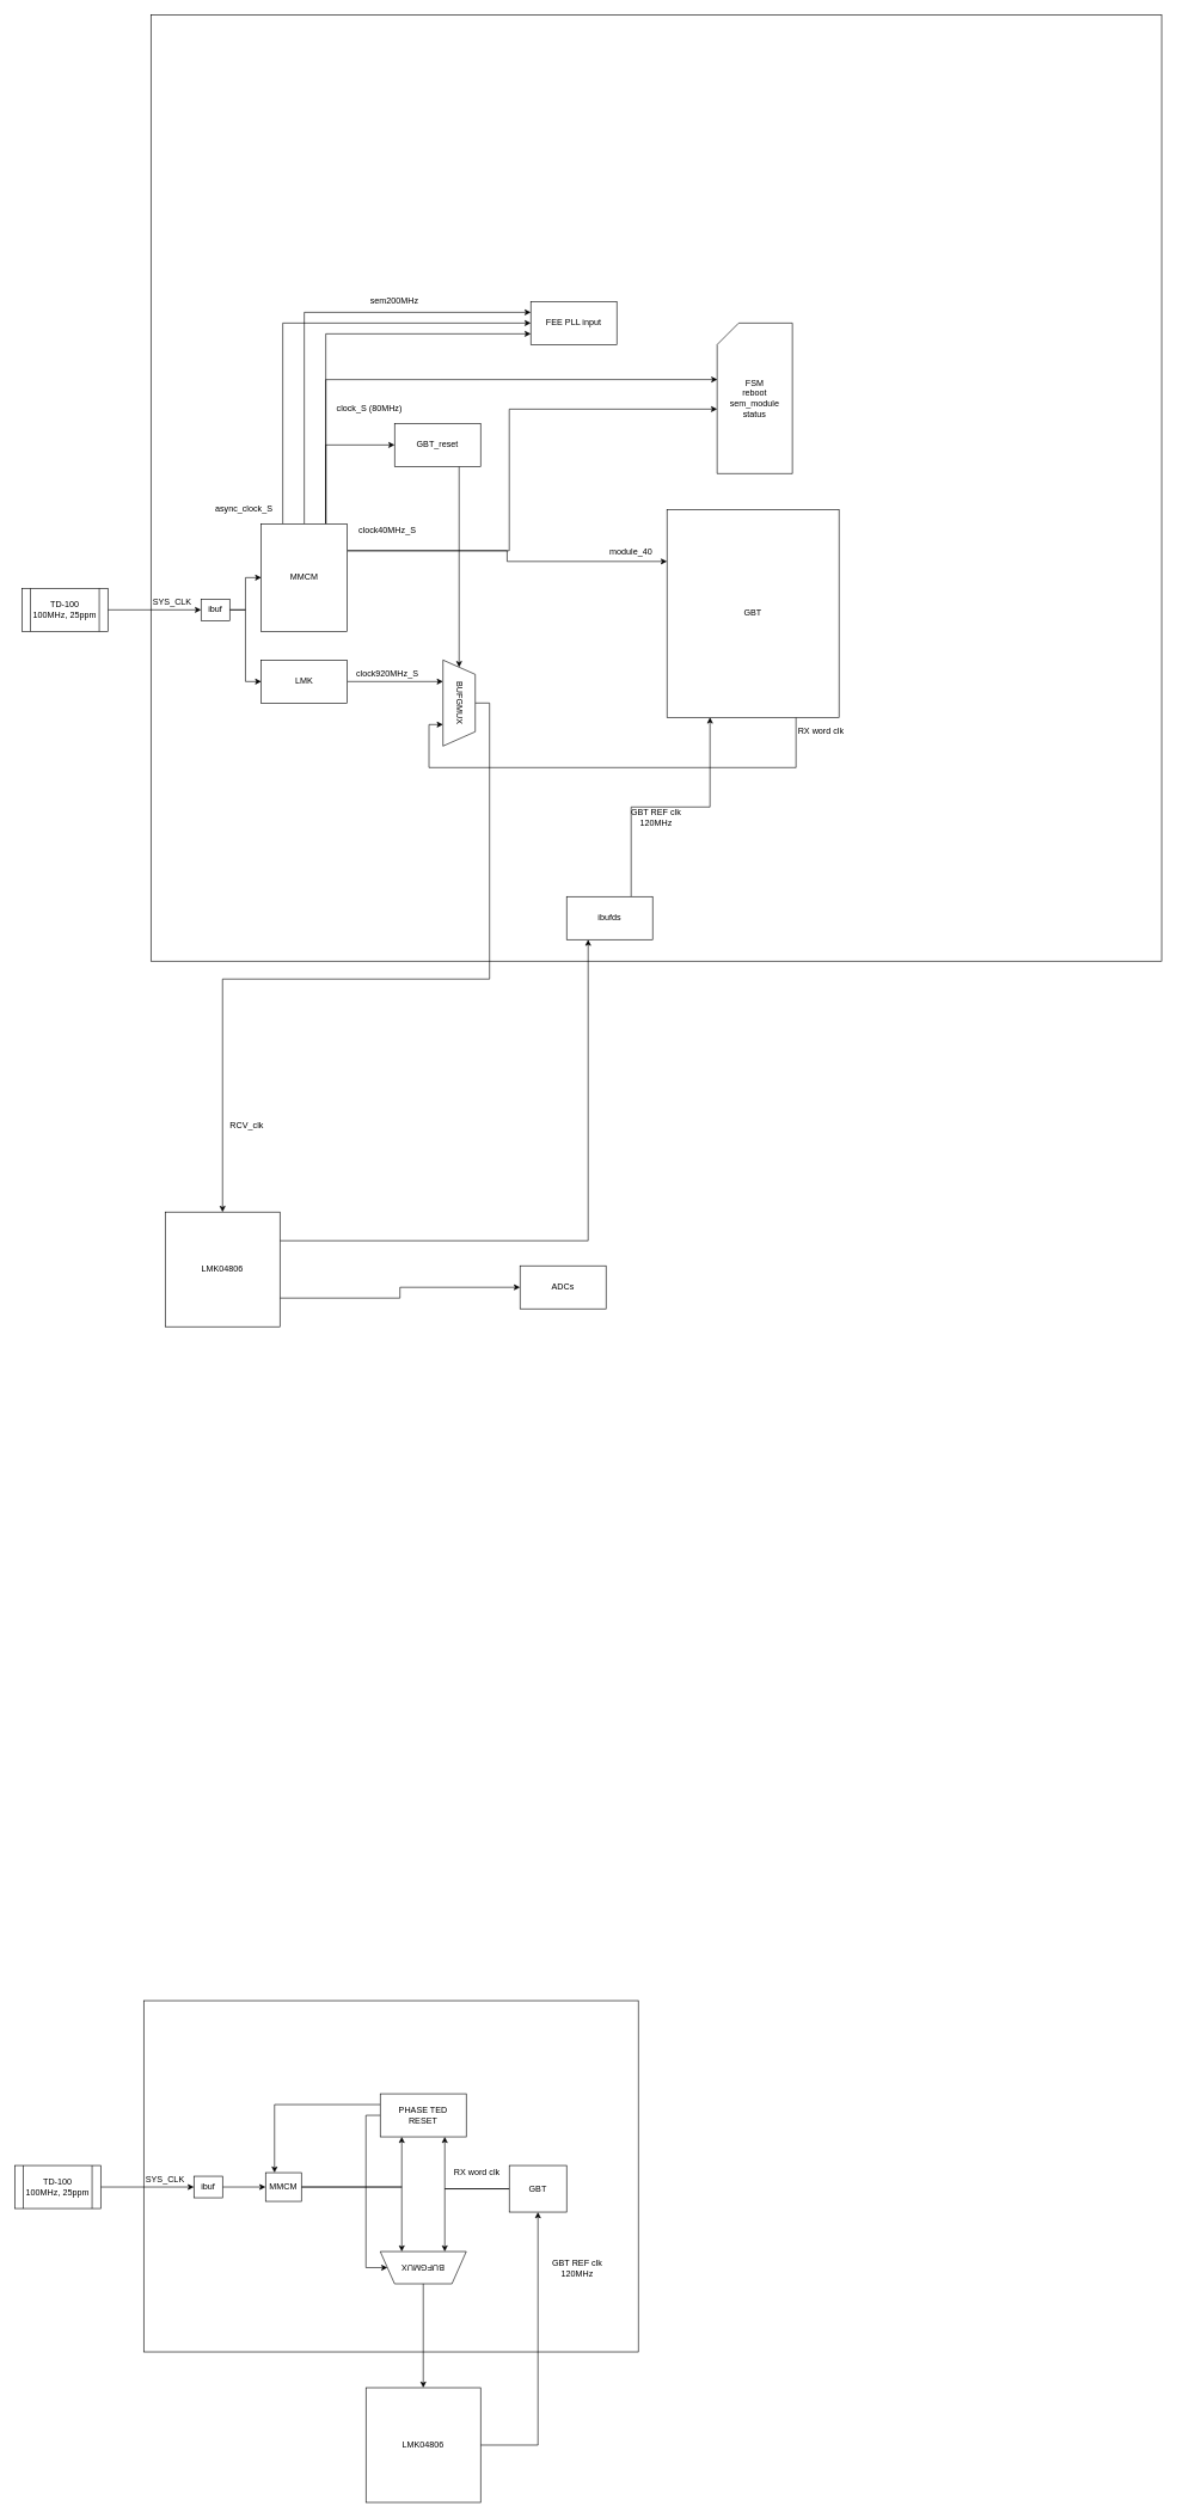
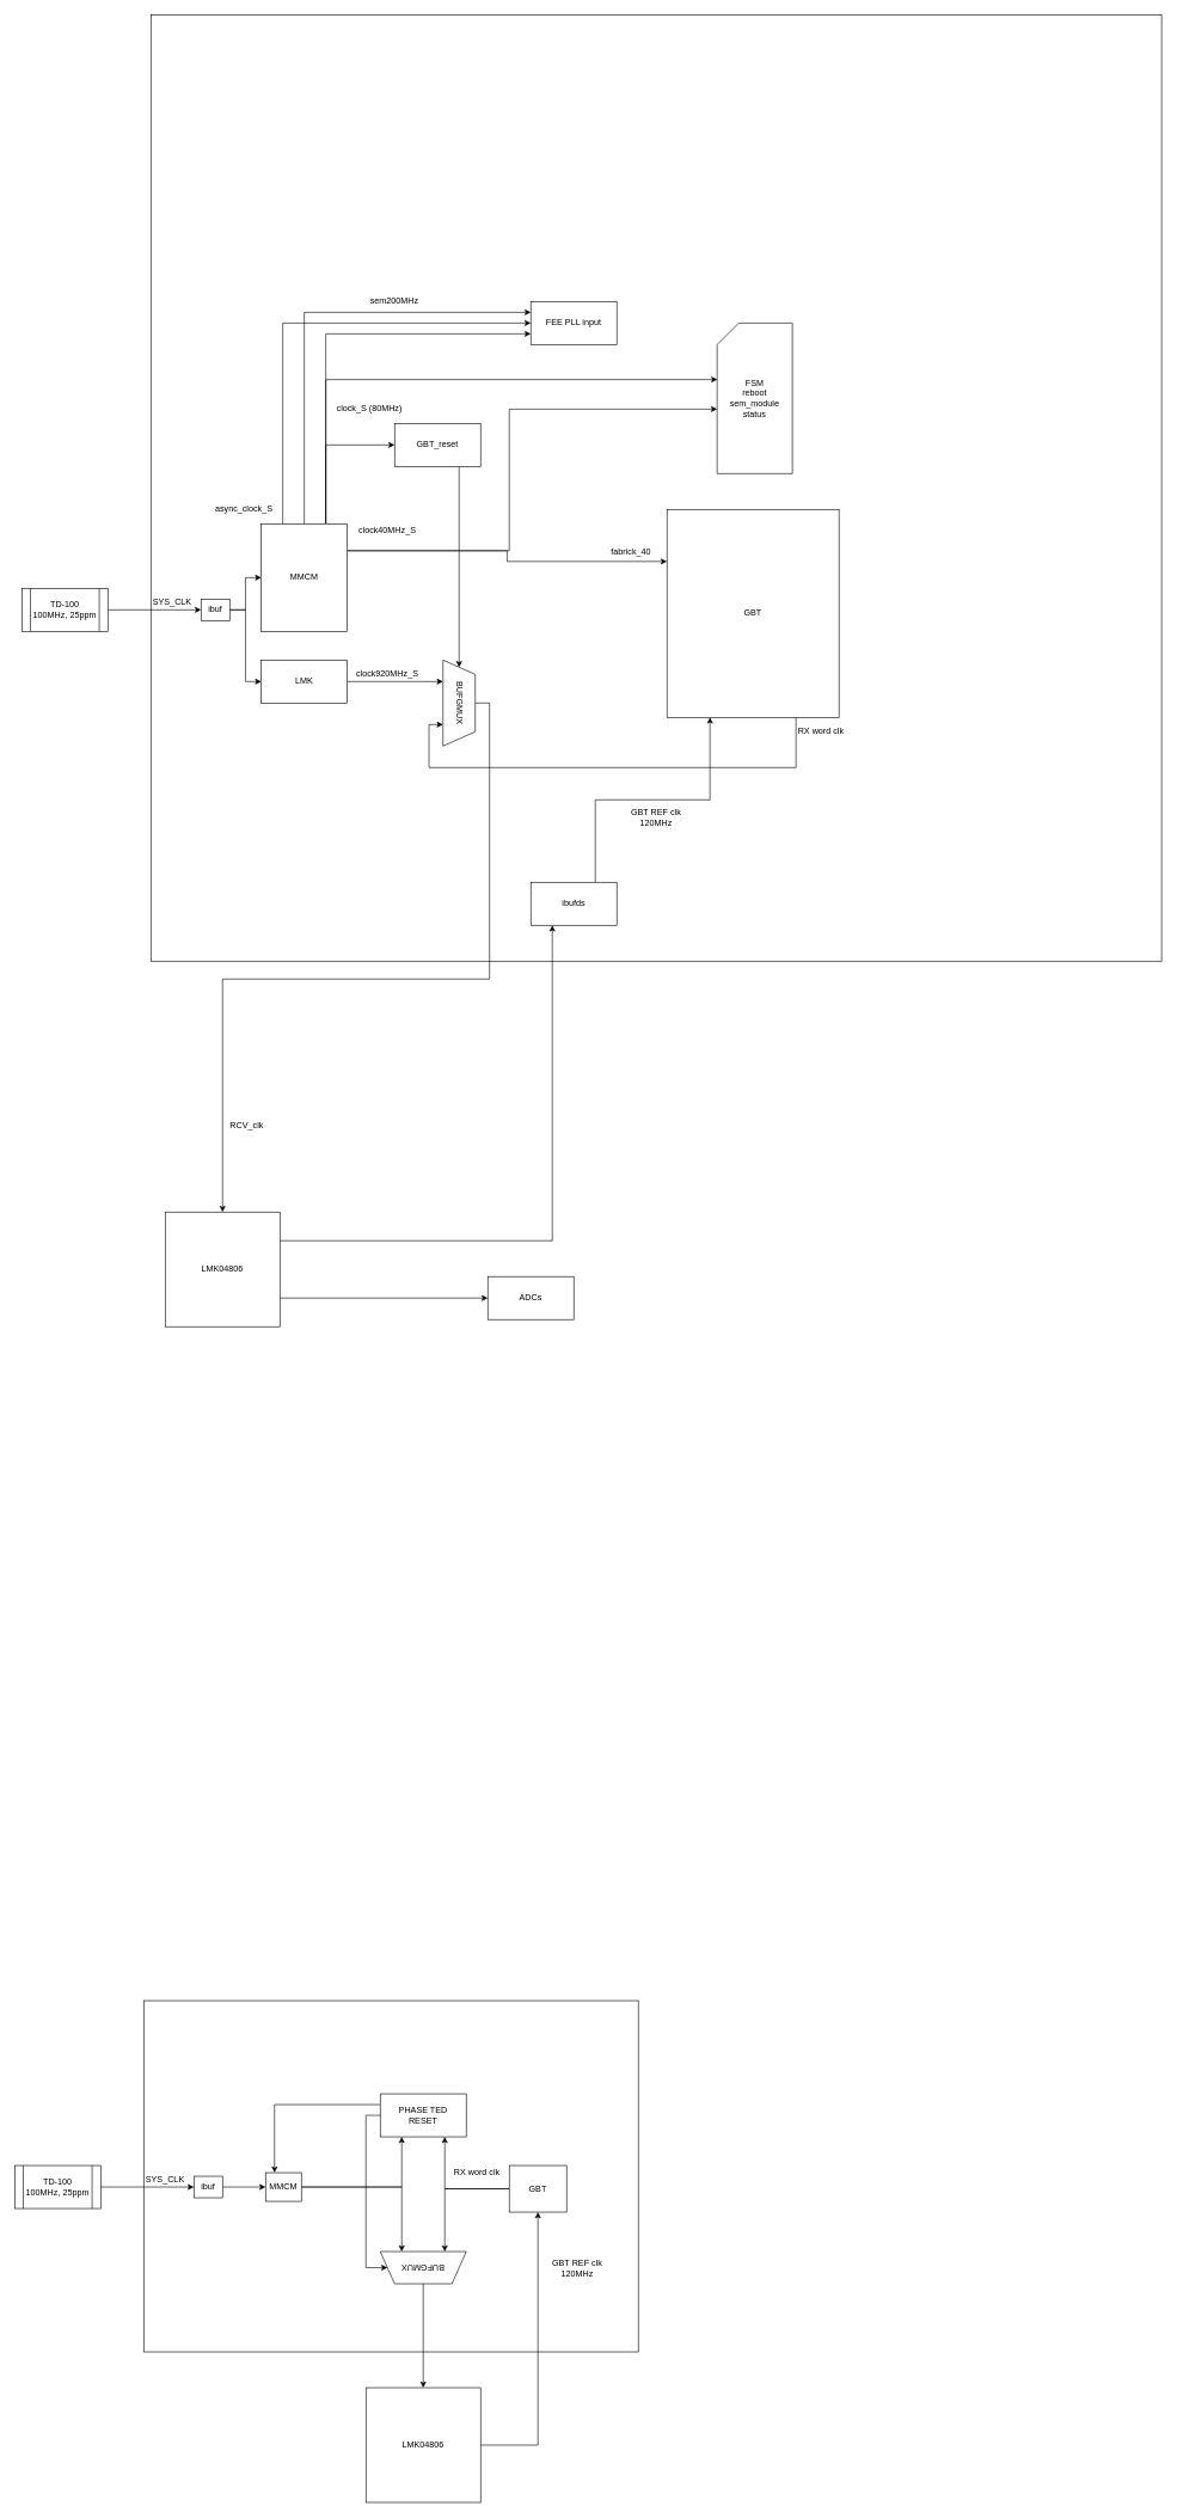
- <mxCell id="24" value="module_40" style="text;html=1;strokeColor=none;fillColor=none;align=center;verticalAlign=middle;whiteSpace=wrap;rounded=0;" vertex="1" parent="1"><mxGeometry x="860" y="760" width="40" height="20" as="geometry" /></mxCell>
+ <mxCell id="24" value="fabrick_40" style="text;html=1;strokeColor=none;fillColor=none;align=center;verticalAlign=middle;whiteSpace=wrap;rounded=0;" vertex="1" parent="1"><mxGeometry x="860" y="760" width="40" height="20" as="geometry" /></mxCell>
- <mxCell id="39" value="ibufds" style="rounded=0;whiteSpace=wrap;html=1;" vertex="1" parent="1"><mxGeometry x="790" y="1250" width="120" height="60" as="geometry" /></mxCell>
+ <mxCell id="39" value="ibufds" style="rounded=0;whiteSpace=wrap;html=1;" vertex="1" parent="1"><mxGeometry x="740" y="1230" width="120" height="60" as="geometry" /></mxCell>
- <mxCell id="37" value="ADCs" style="rounded=0;whiteSpace=wrap;html=1;" vertex="1" parent="1"><mxGeometry x="725" y="1765" width="120" height="60" as="geometry" /></mxCell>
+ <mxCell id="37" value="ADCs" style="rounded=0;whiteSpace=wrap;html=1;" vertex="1" parent="1"><mxGeometry x="680" y="1780" width="120" height="60" as="geometry" /></mxCell>
